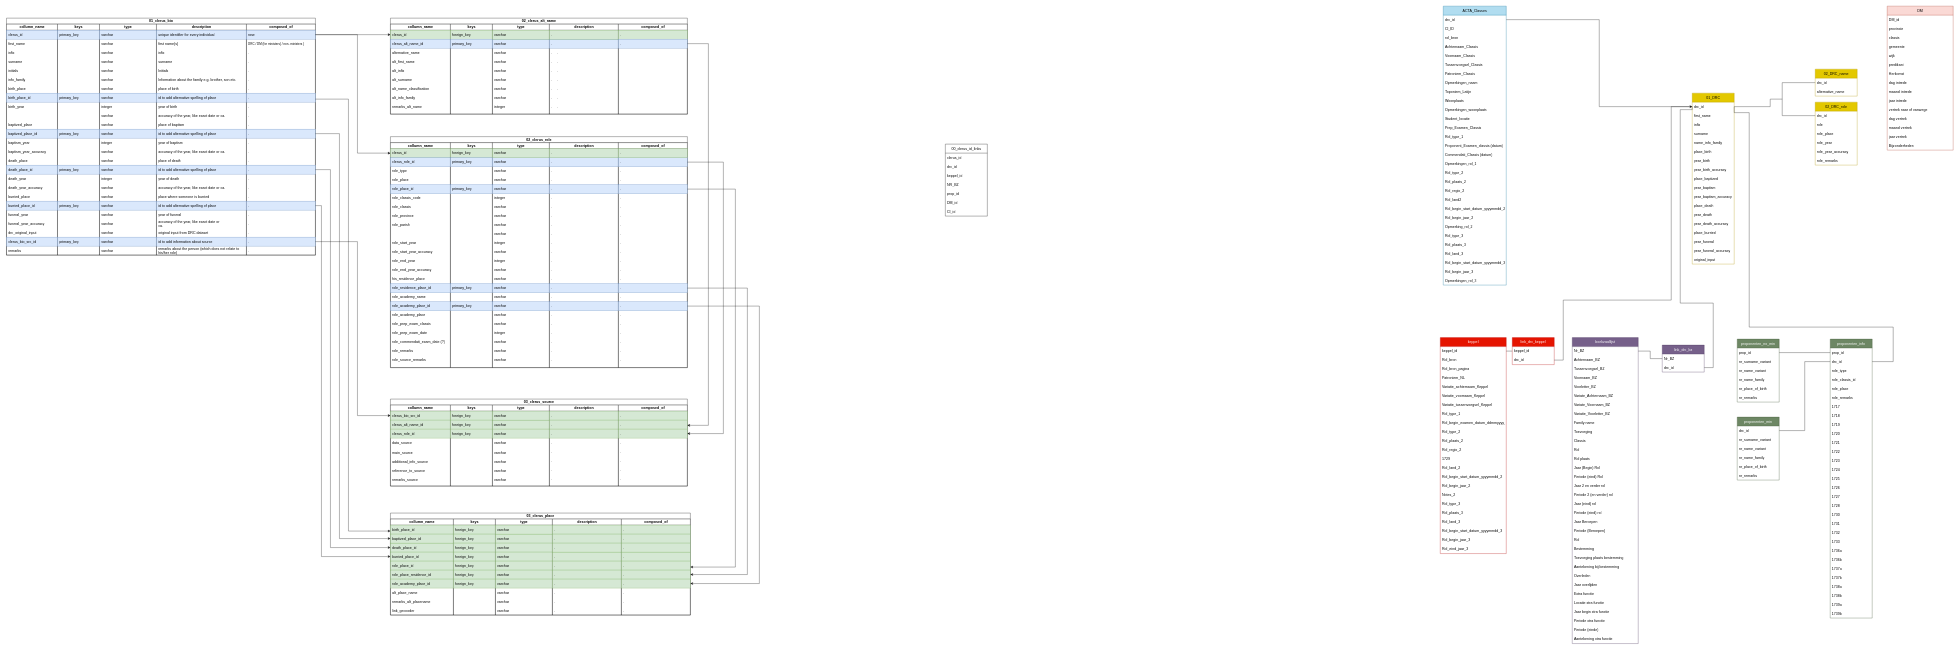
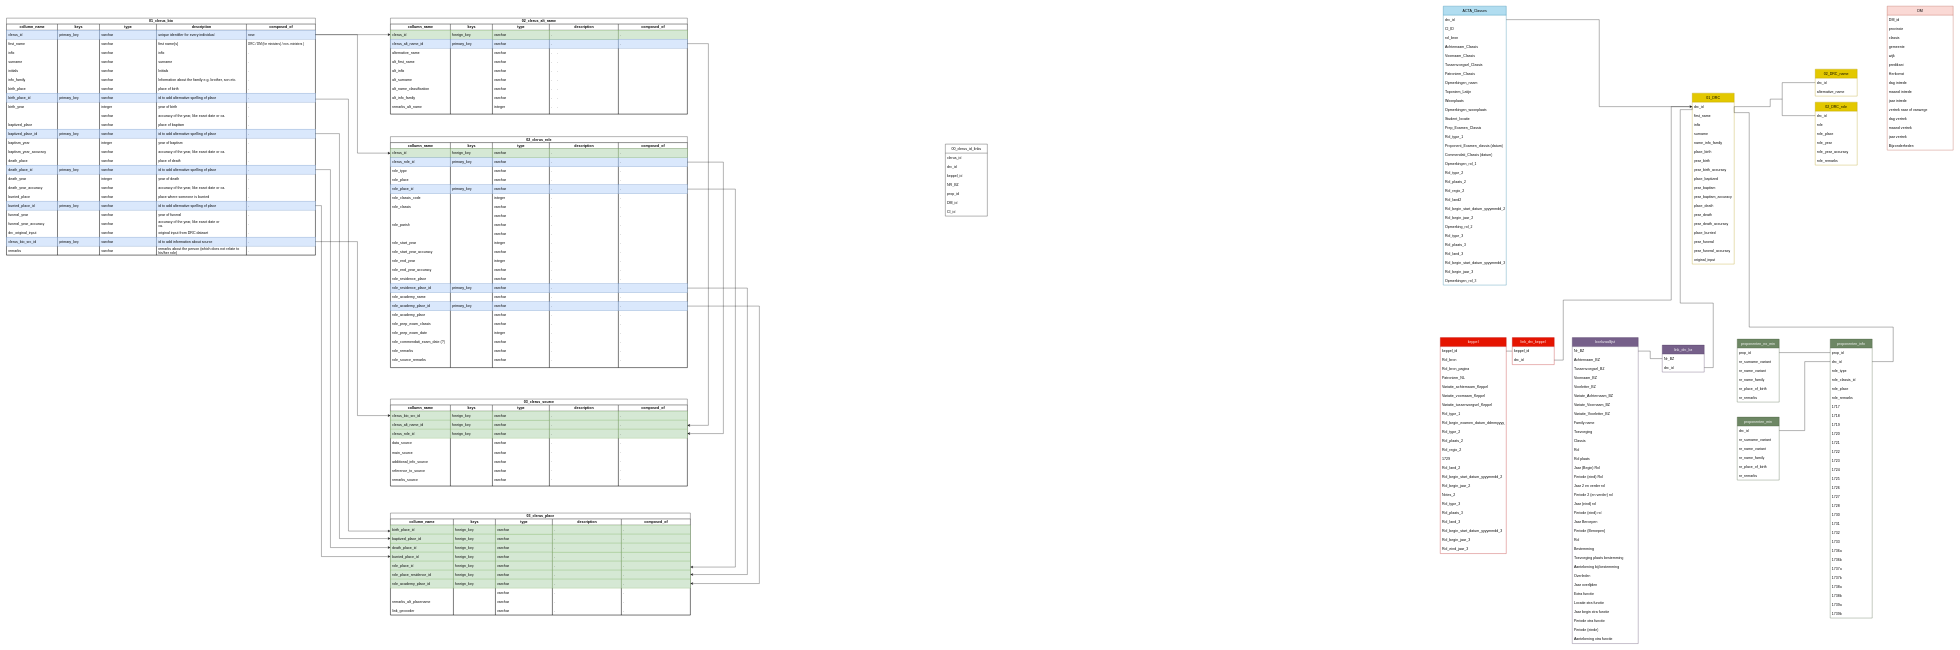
- <mxCell id="352" value="role_province" style="text;strokeColor=none;fillColor=none;align=left;verticalAlign=middle;spacingLeft=4;spacingRight=4;overflow=hidden;points=[[0,0.5],[1,0.5]];portConstraint=eastwest;rotatable=0;whiteSpace=wrap;html=1;" vertex="1" parent="345"><mxGeometry y="230" width="200" height="30" as="geometry" /></mxCell>
- <mxCell id="358" value="his_residence_place" style="text;strokeColor=none;fillColor=none;align=left;verticalAlign=middle;spacingLeft=4;spacingRight=4;overflow=hidden;points=[[0,0.5],[1,0.5]];portConstraint=eastwest;rotatable=0;whiteSpace=wrap;html=1;" vertex="1" parent="345"><mxGeometry y="440" width="200" height="30" as="geometry" /></mxCell>
+ <mxCell id="358" value="role_residence_place" style="text;strokeColor=none;fillColor=none;align=left;verticalAlign=middle;spacingLeft=4;spacingRight=4;overflow=hidden;points=[[0,0.5],[1,0.5]];portConstraint=eastwest;rotatable=0;whiteSpace=wrap;html=1;" vertex="1" parent="345"><mxGeometry y="440" width="200" height="30" as="geometry" /></mxCell>
- <mxCell id="500" value="alt_place_name" style="text;strokeColor=none;fillColor=none;align=left;verticalAlign=middle;spacingLeft=4;spacingRight=4;overflow=hidden;points=[[0,0.5],[1,0.5]];portConstraint=eastwest;rotatable=0;whiteSpace=wrap;html=1;" vertex="1" parent="492"><mxGeometry y="230" width="170" height="30" as="geometry" /></mxCell>
